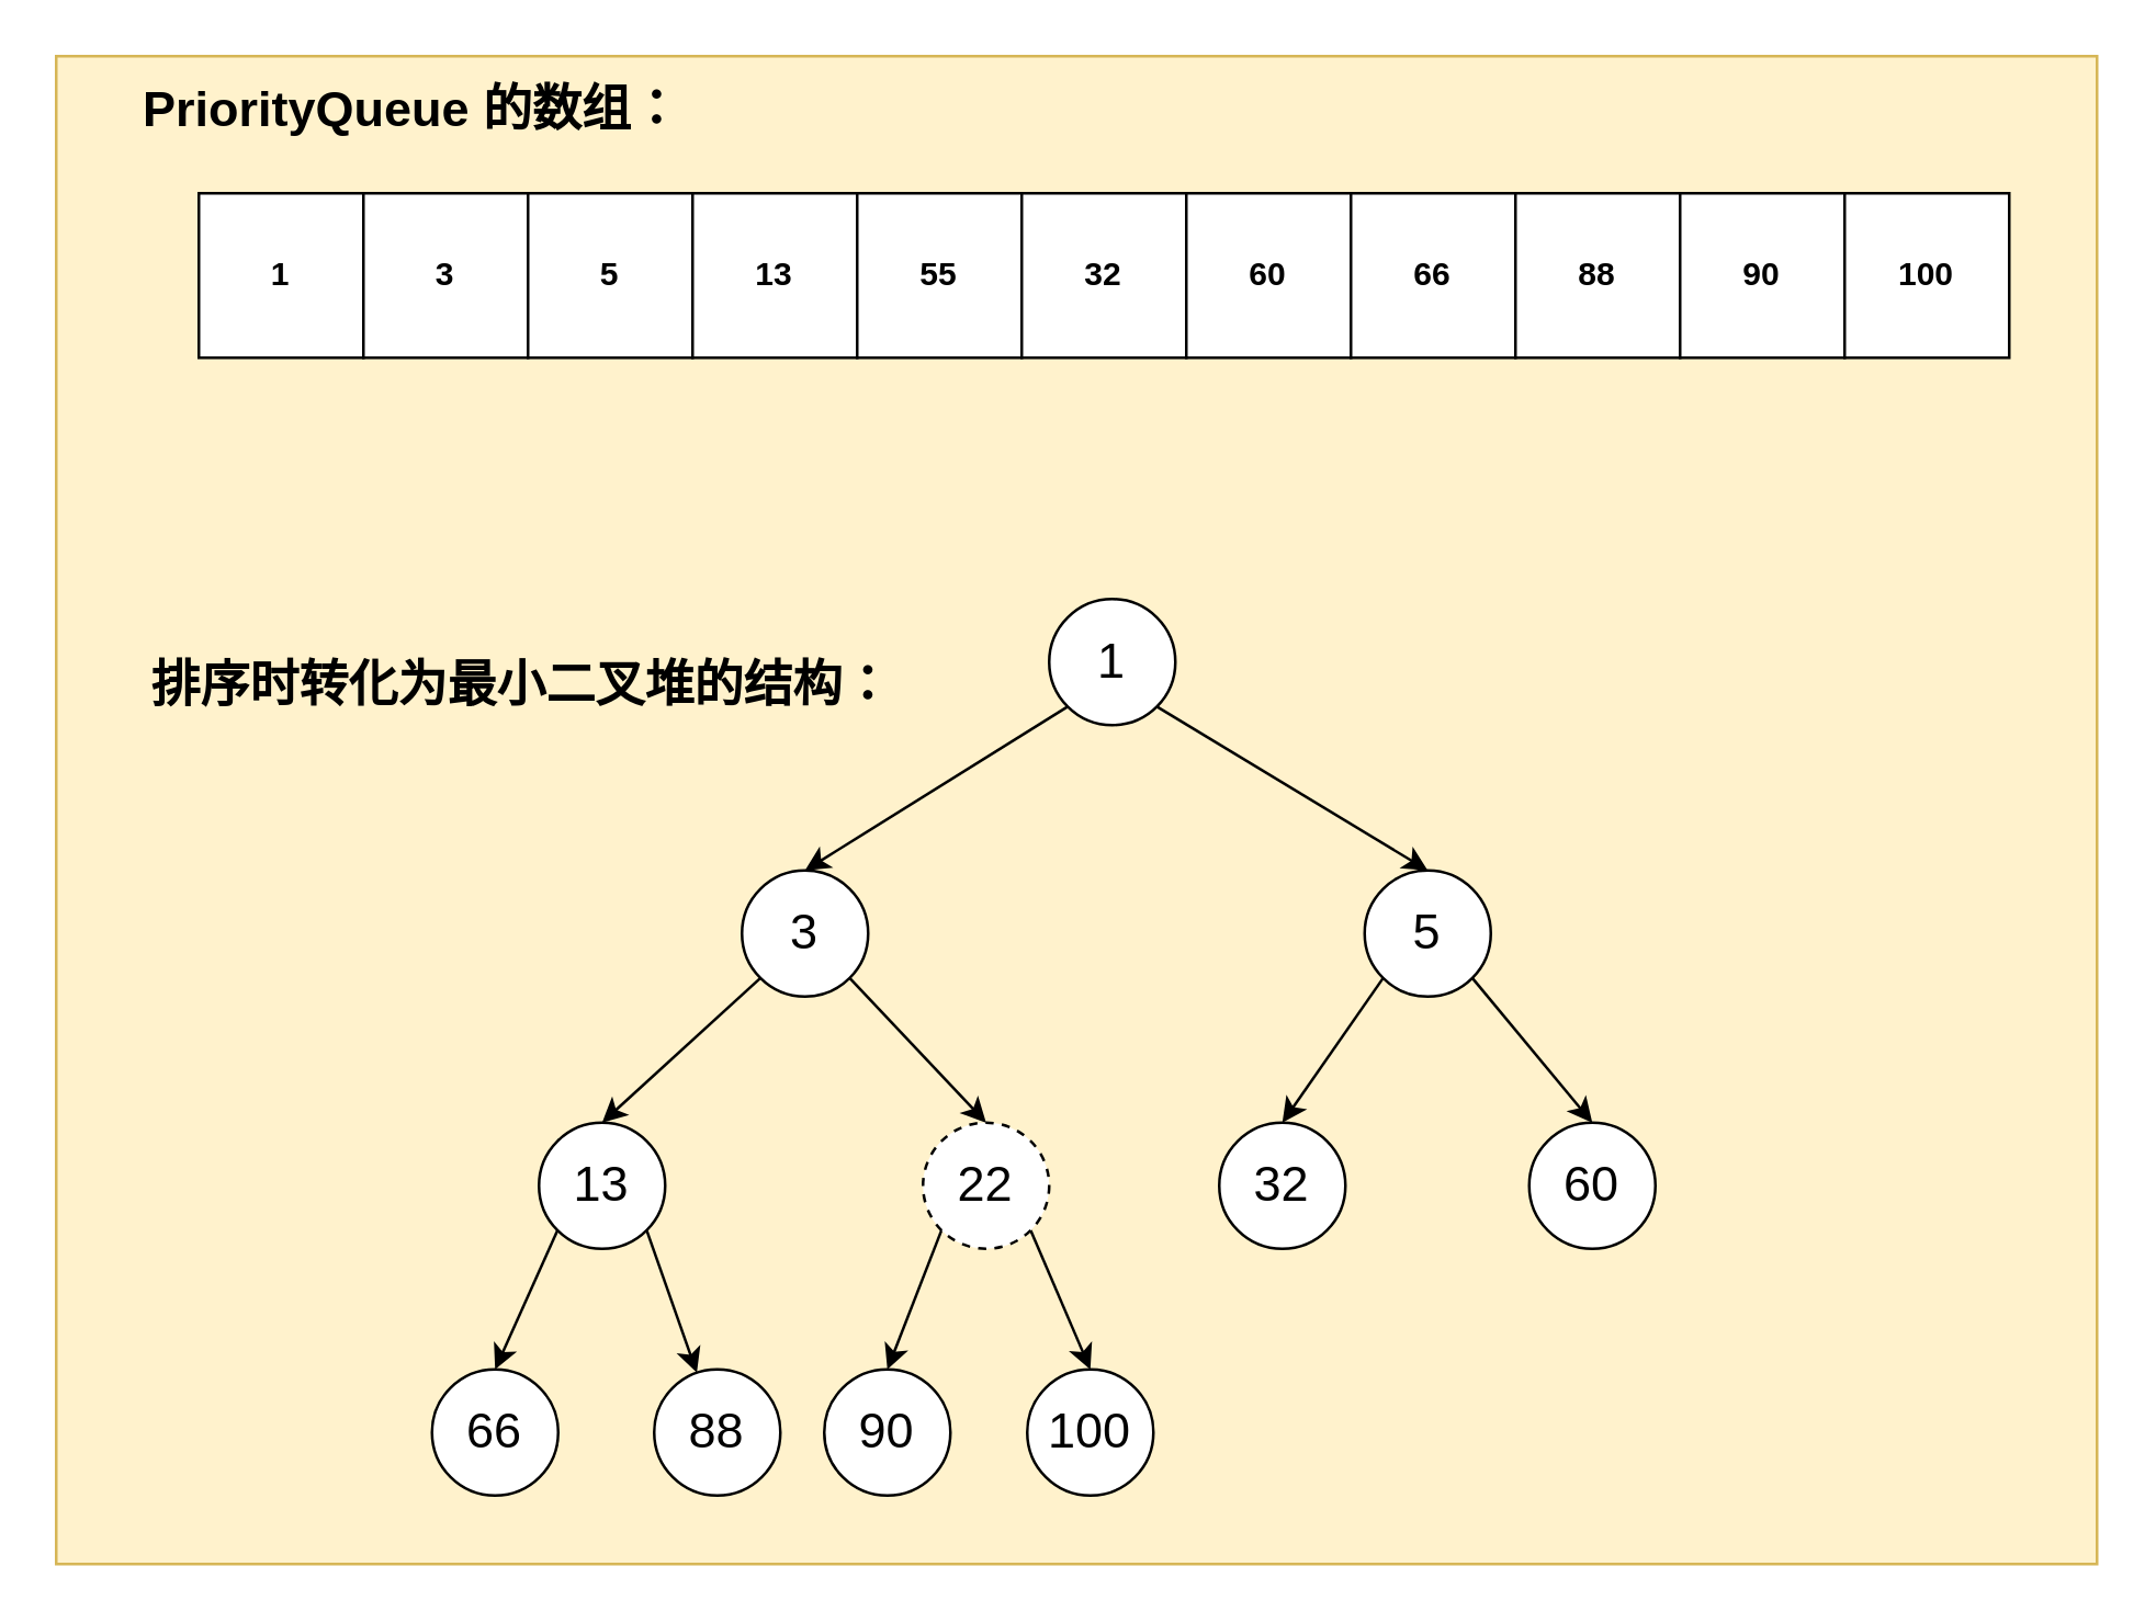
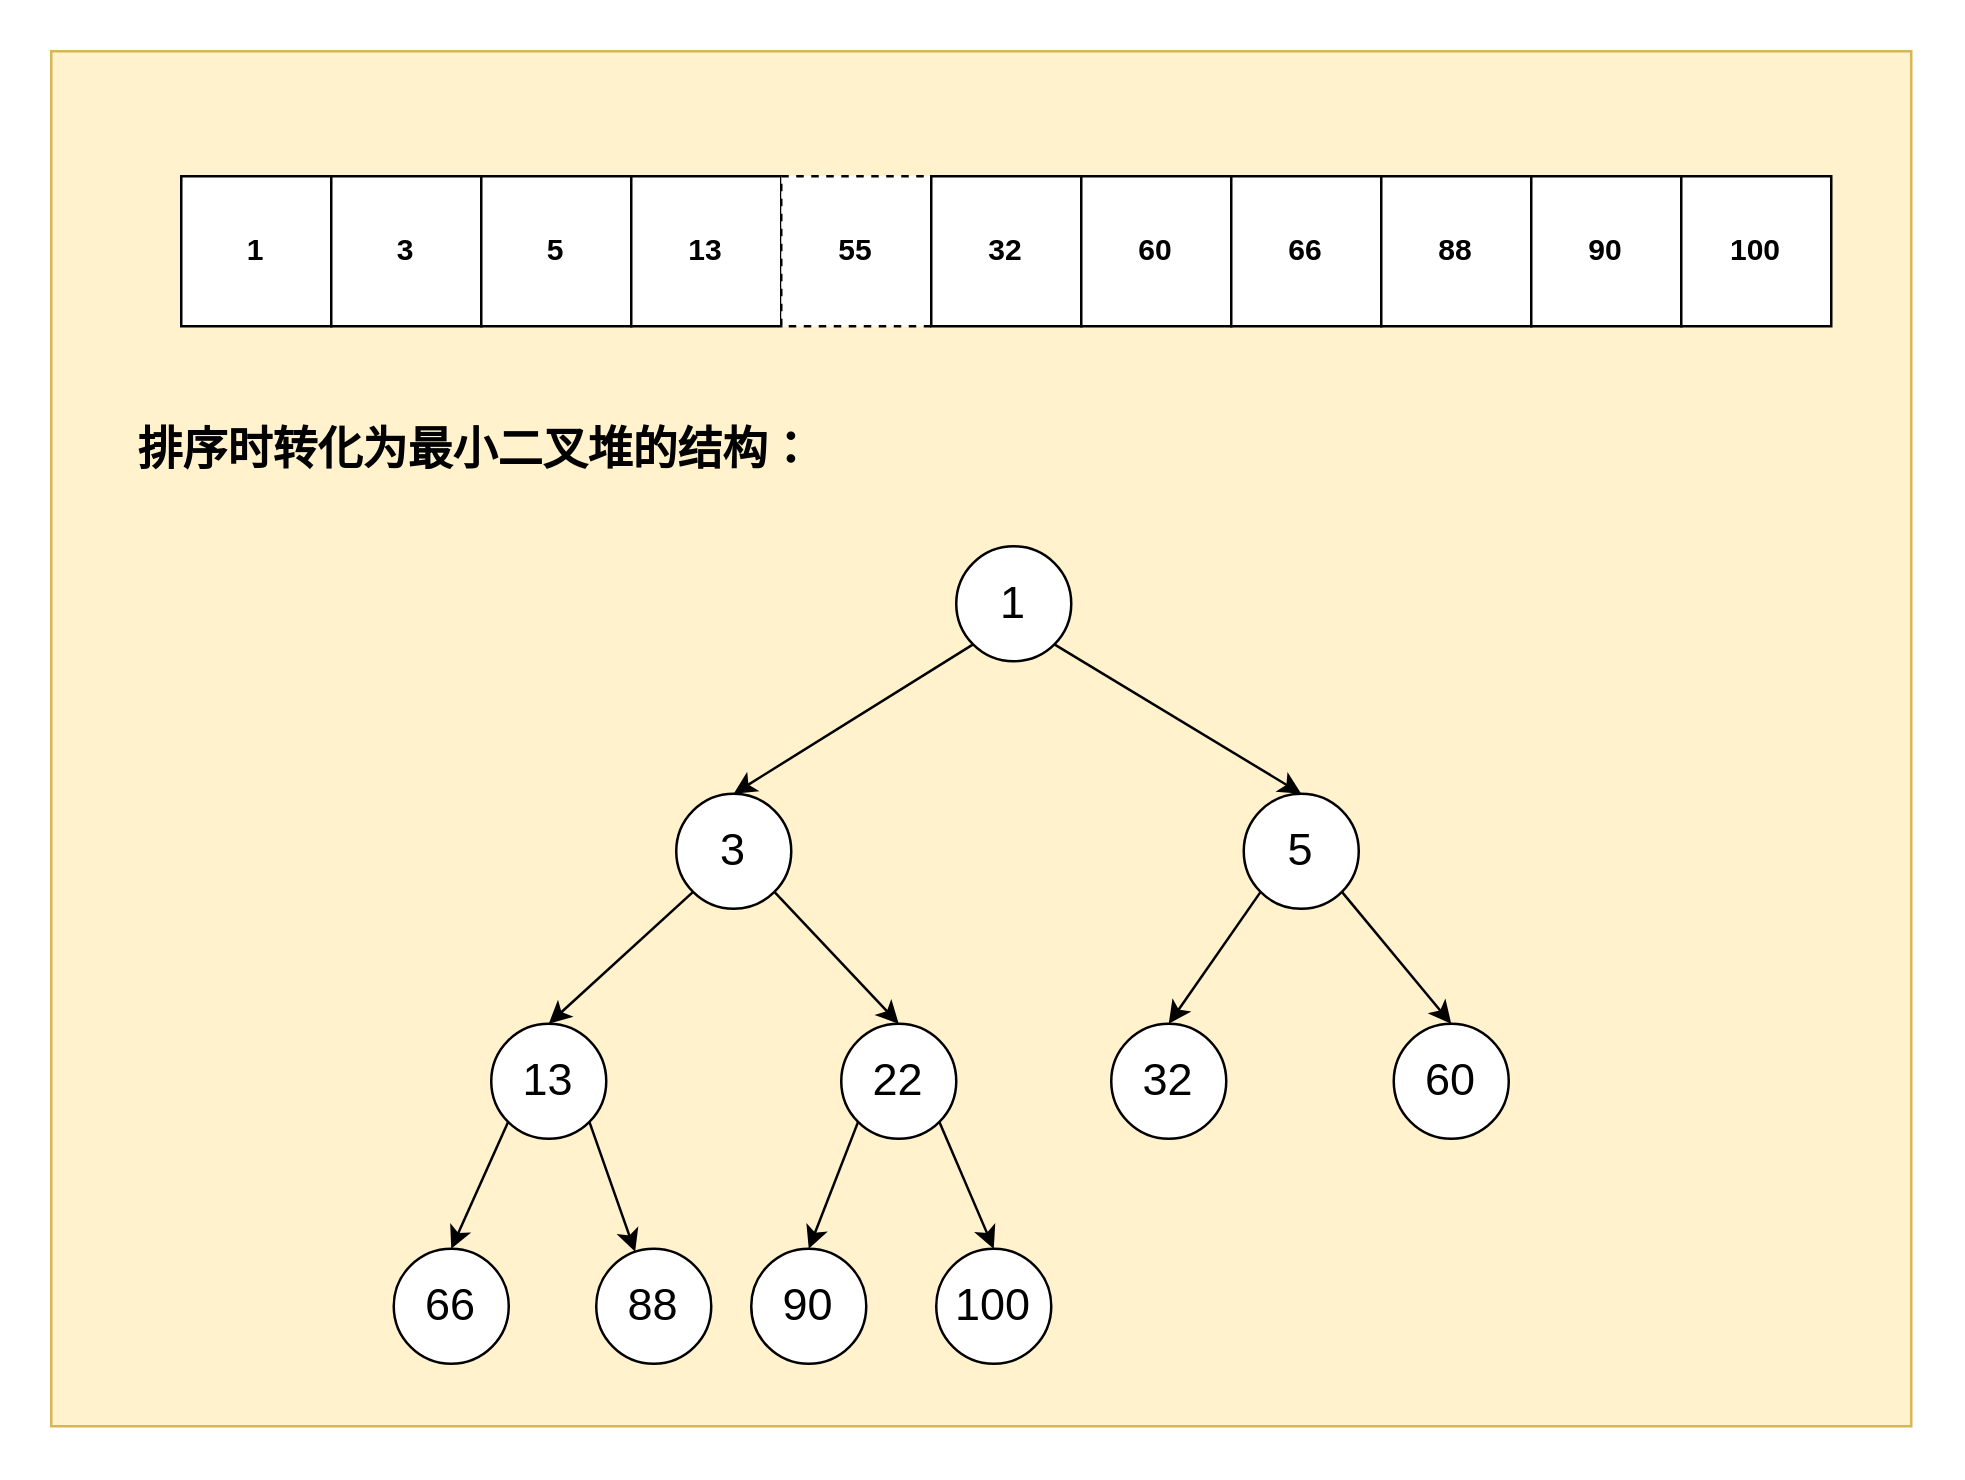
- <mxCell id="14" value="PriorityQueue 的数组：" style="text;html=1;strokeColor=none;fillColor=none;align=center;verticalAlign=middle;whiteSpace=wrap;rounded=0;fontStyle=1;fontSize=18;" parent="1" vertex="1"><mxGeometry x="25" y="30" width="250" height="20" as="geometry" /></mxCell>
- <mxCell id="7" value="55" style="rounded=0;whiteSpace=wrap;html=1;fontStyle=1" parent="1" vertex="1"><mxGeometry x="312" y="70" width="60" height="60" as="geometry" /></mxCell>
+ <mxCell id="7" value="55" style="rounded=0;whiteSpace=wrap;html=1;fontStyle=1;dashed=1;" parent="1" vertex="1"><mxGeometry x="312" y="70" width="60" height="60" as="geometry" /></mxCell>
- <mxCell id="36" value="&lt;b&gt;排序时转化为最小二叉堆的结构：&lt;/b&gt;" style="text;html=1;strokeColor=none;fillColor=none;align=center;verticalAlign=middle;whiteSpace=wrap;rounded=0;fontSize=18;" parent="1" vertex="1"><mxGeometry x="40" y="240" width="300" height="20" as="geometry" /></mxCell>
+ <mxCell id="36" value="&lt;b&gt;排序时转化为最小二叉堆的结构：&lt;/b&gt;" style="text;html=1;strokeColor=none;fillColor=none;align=center;verticalAlign=middle;whiteSpace=wrap;rounded=0;fontSize=18;" parent="1" vertex="1"><mxGeometry x="40" y="170" width="300" height="20" as="geometry" /></mxCell>
- <mxCell id="23" value="22" style="ellipse;whiteSpace=wrap;html=1;aspect=fixed;fontSize=18;align=center;dashed=1;" parent="1" vertex="1"><mxGeometry x="336" y="409" width="46" height="46" as="geometry" /></mxCell>
+ <mxCell id="23" value="22" style="ellipse;whiteSpace=wrap;html=1;aspect=fixed;fontSize=18;align=center;" parent="1" vertex="1"><mxGeometry x="336" y="409" width="46" height="46" as="geometry" /></mxCell>
